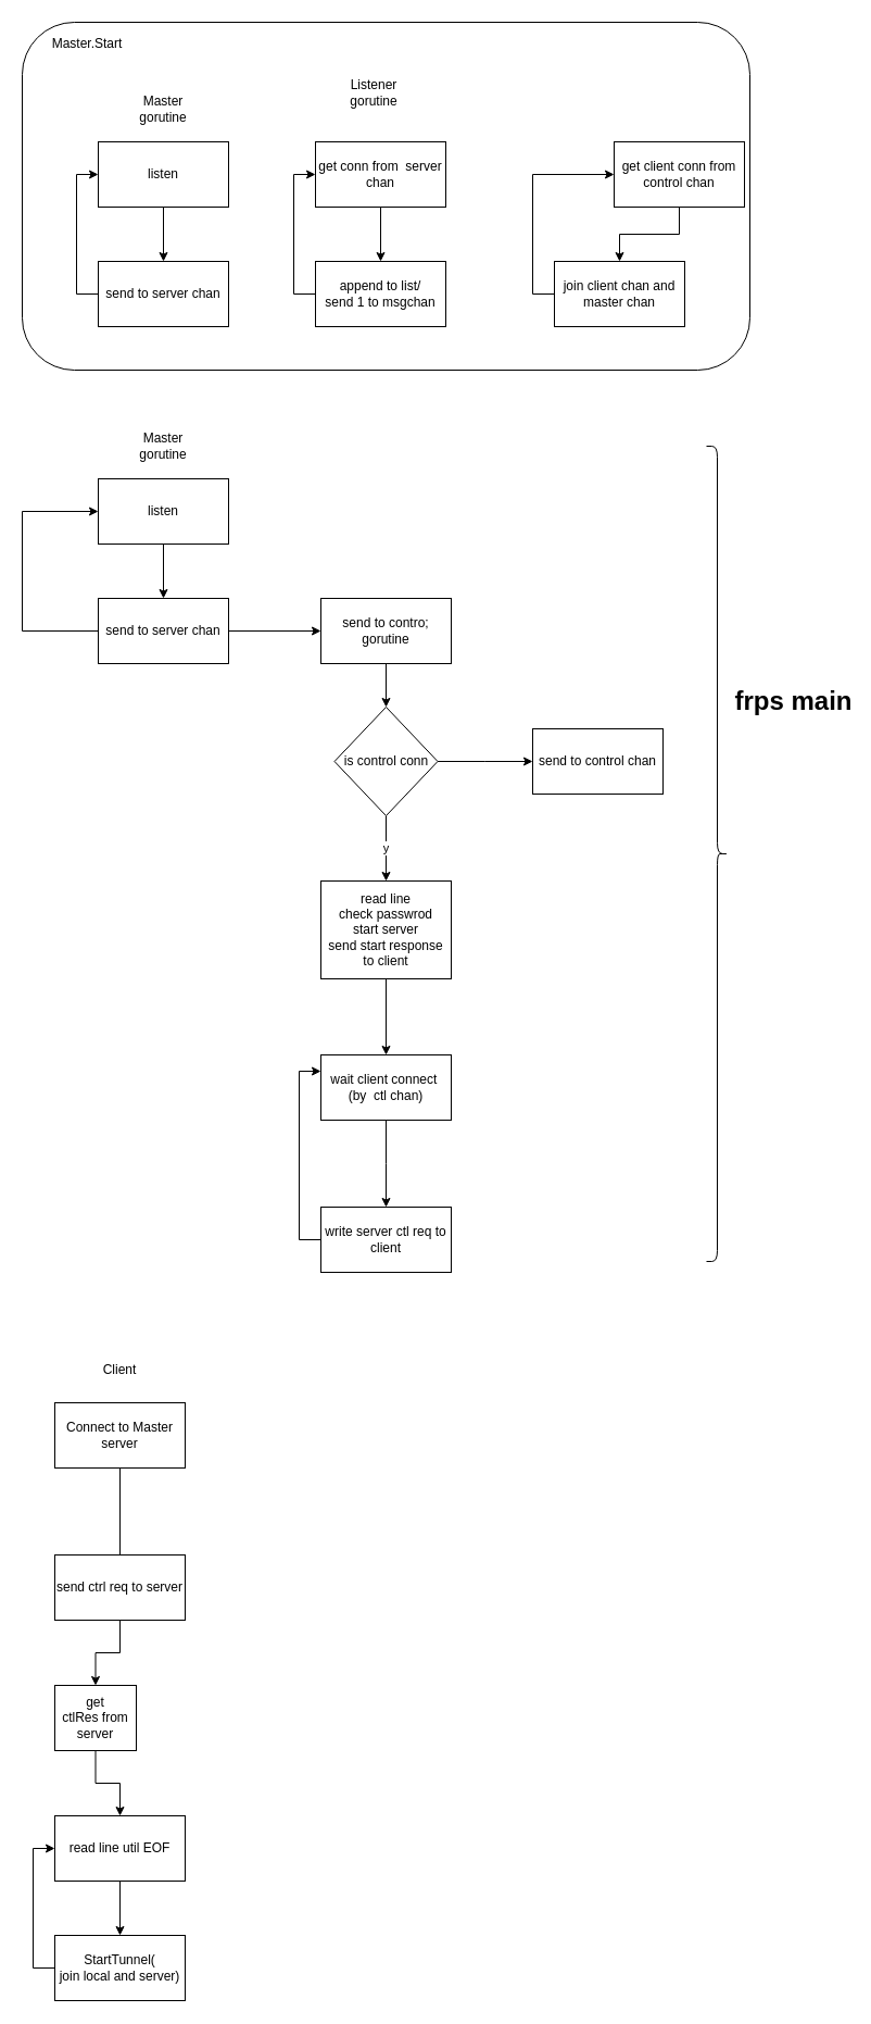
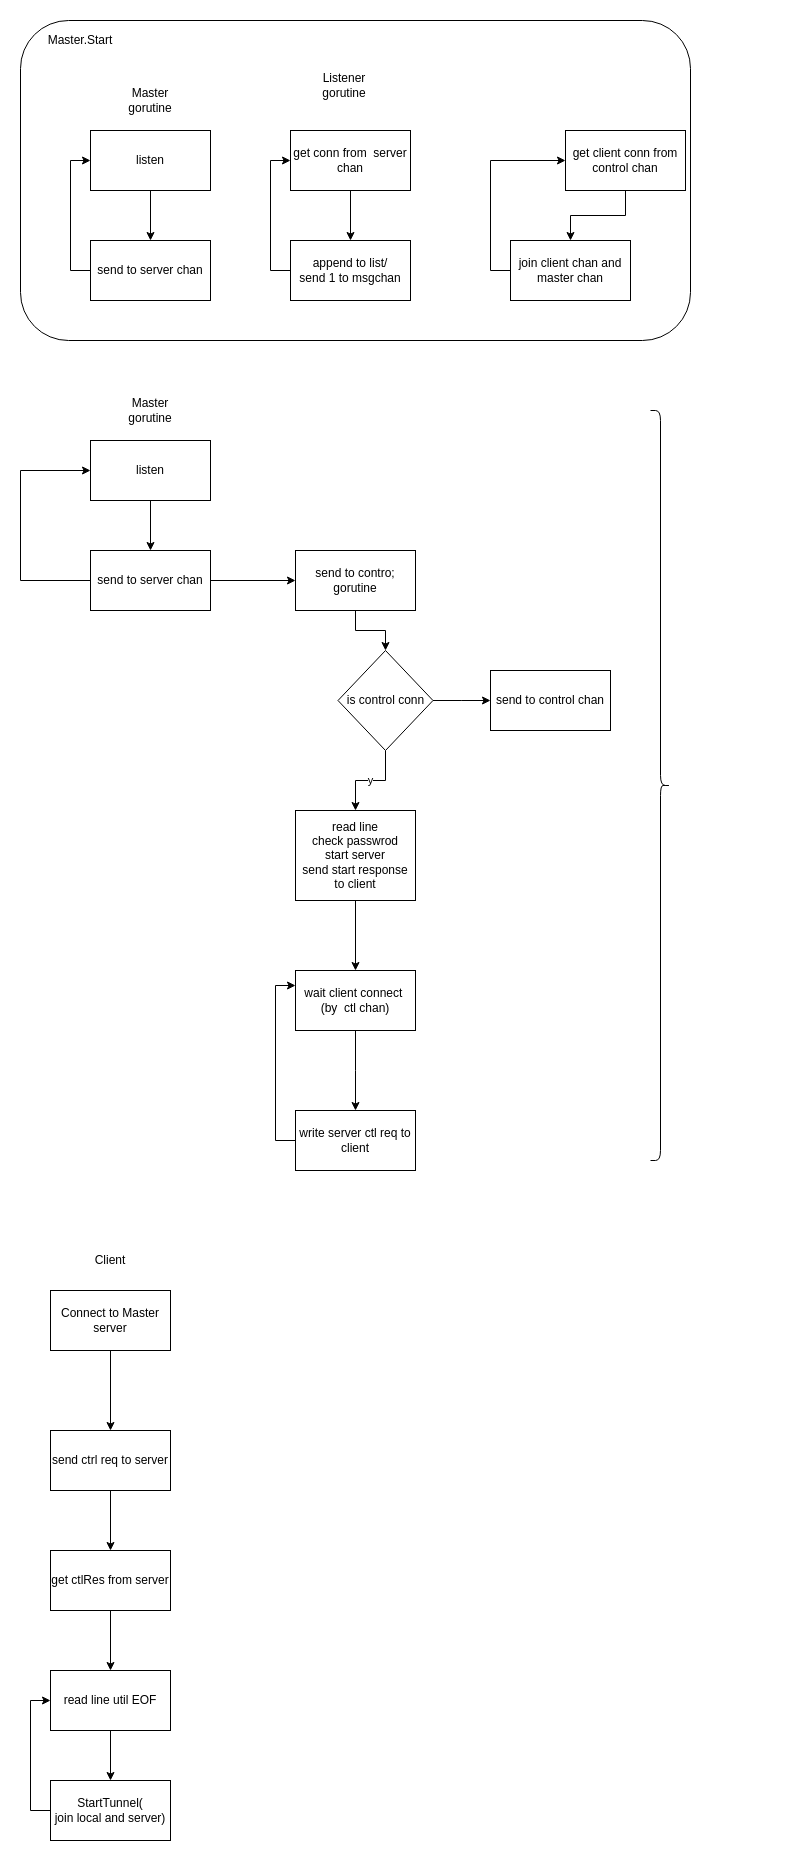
- <mxCell id="34" value="frps main" style="text;strokeColor=none;fillColor=none;html=1;fontSize=24;fontStyle=1;verticalAlign=middle;align=center;" parent="1" vertex="1"><mxGeometry x="680" y="625" width="100" height="40" as="geometry" /></mxCell>
- <mxCell id="31" value="is control conn" style="rhombus;whiteSpace=wrap;html=1;" parent="1" vertex="1"><mxGeometry x="307.5" y="650" width="95" height="100" as="geometry" /></mxCell>
+ <mxCell id="31" value="is control conn" style="rhombus;whiteSpace=wrap;html=1;" parent="1" vertex="1"><mxGeometry x="337.5" y="650" width="95" height="100" as="geometry" /></mxCell>
- <mxCell id="39" style="edgeStyle=orthogonalEdgeStyle;rounded=0;orthogonalLoop=1;jettySize=auto;html=1;endArrow=none;" edge="1" parent="1" source="40" target="43"><mxGeometry relative="1" as="geometry" /></mxCell>
+ <mxCell id="39" style="edgeStyle=orthogonalEdgeStyle;rounded=0;orthogonalLoop=1;jettySize=auto;html=1;" edge="1" parent="1" source="40" target="43"><mxGeometry relative="1" as="geometry" /></mxCell>
- <mxCell id="45" value="get ctlRes&amp;nbsp;from server" style="rounded=0;whiteSpace=wrap;html=1;" vertex="1" parent="1"><mxGeometry x="50" y="1550" width="75" height="60" as="geometry" /></mxCell>
+ <mxCell id="45" value="get ctlRes&amp;nbsp;from server" style="rounded=0;whiteSpace=wrap;html=1;" vertex="1" parent="1"><mxGeometry x="50" y="1550" width="120" height="60" as="geometry" /></mxCell>
